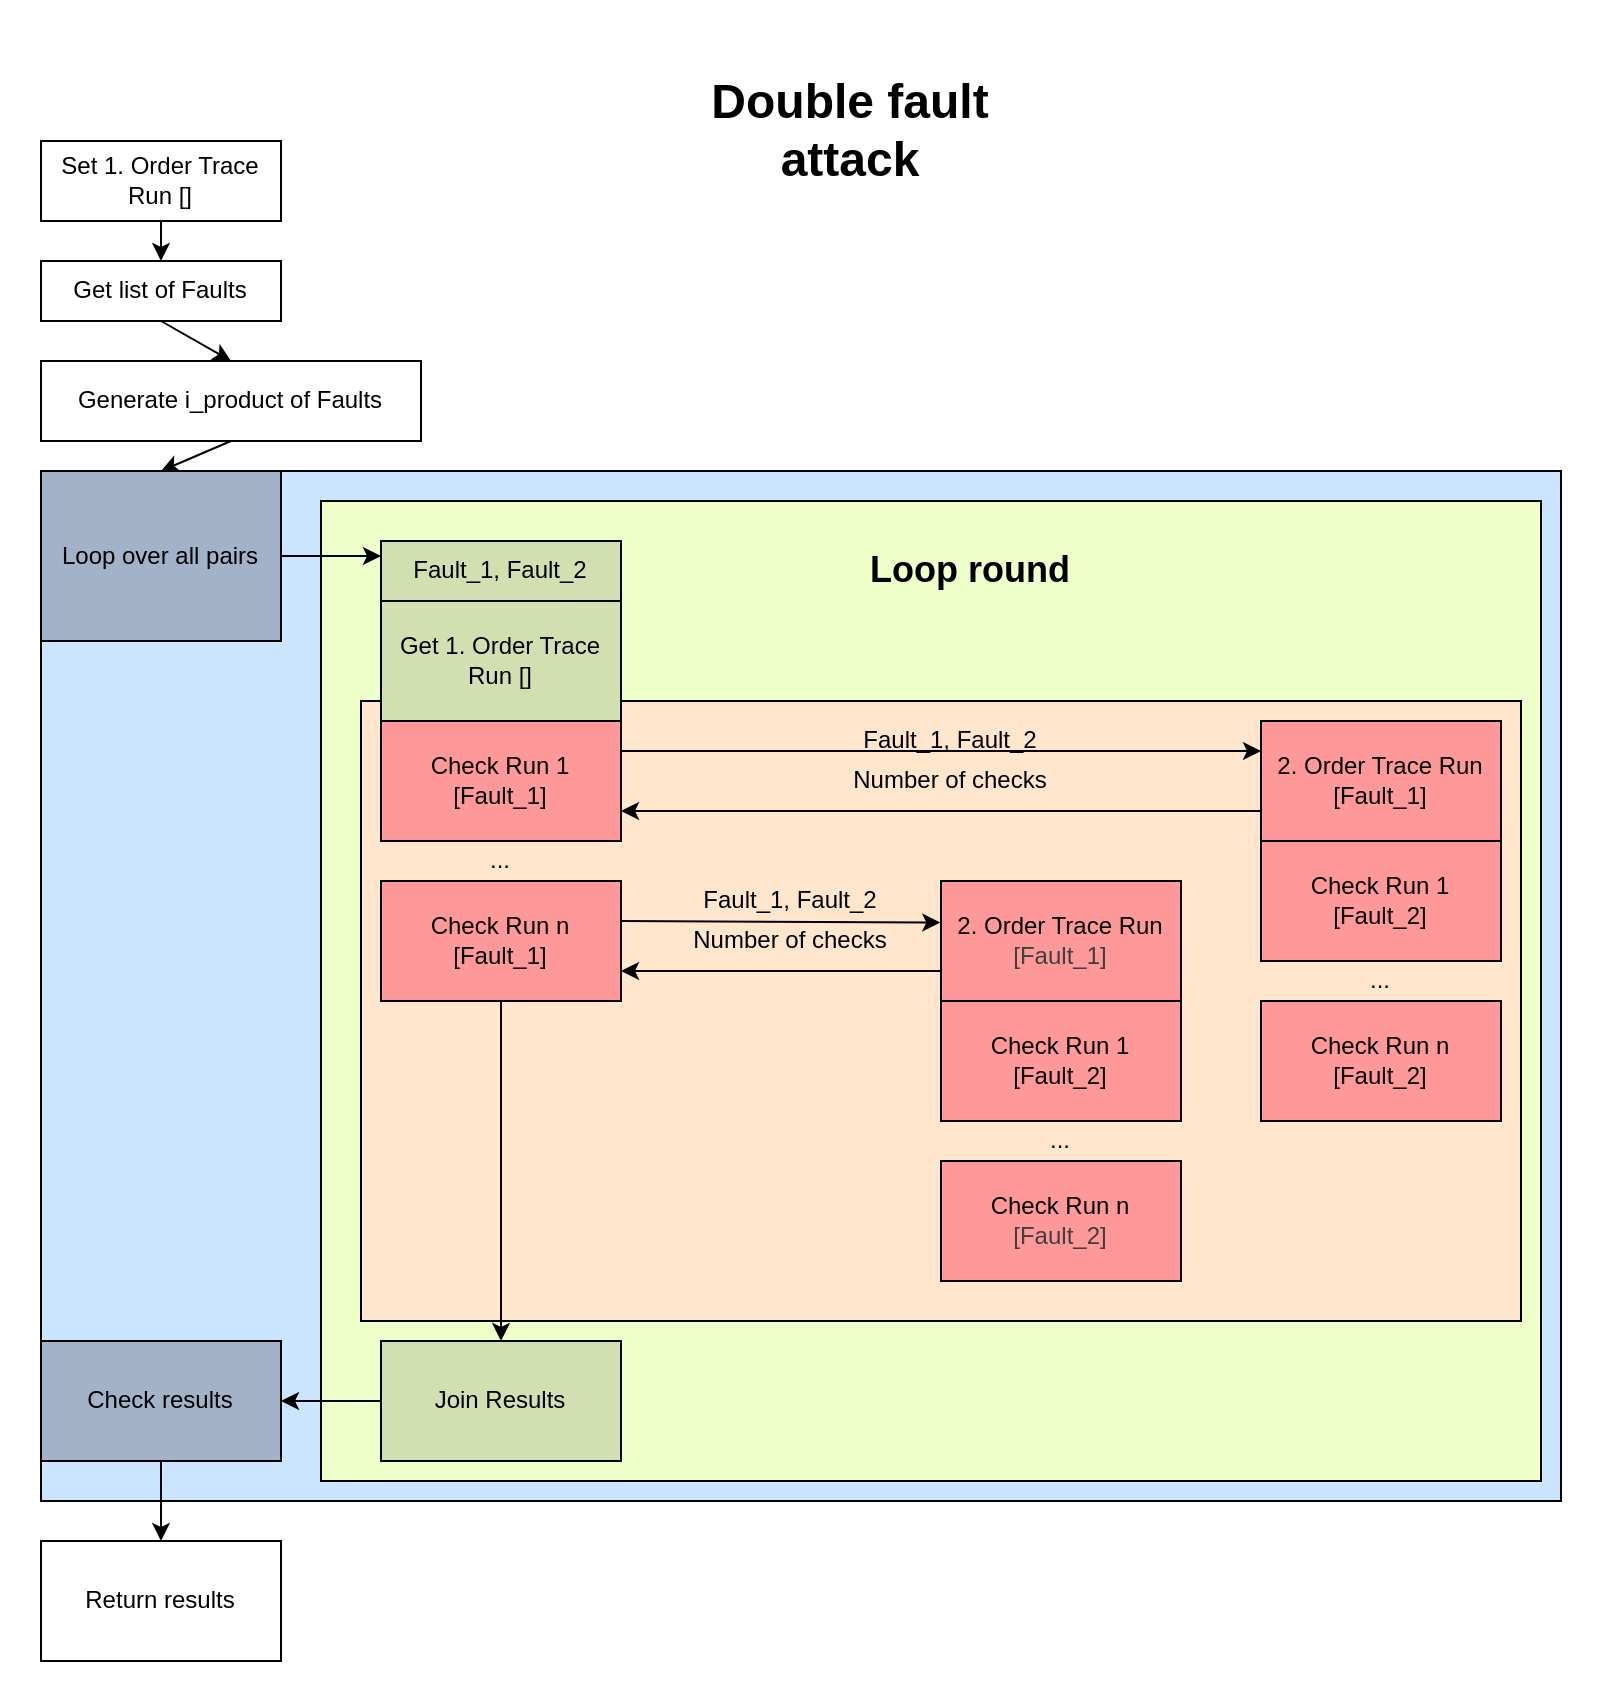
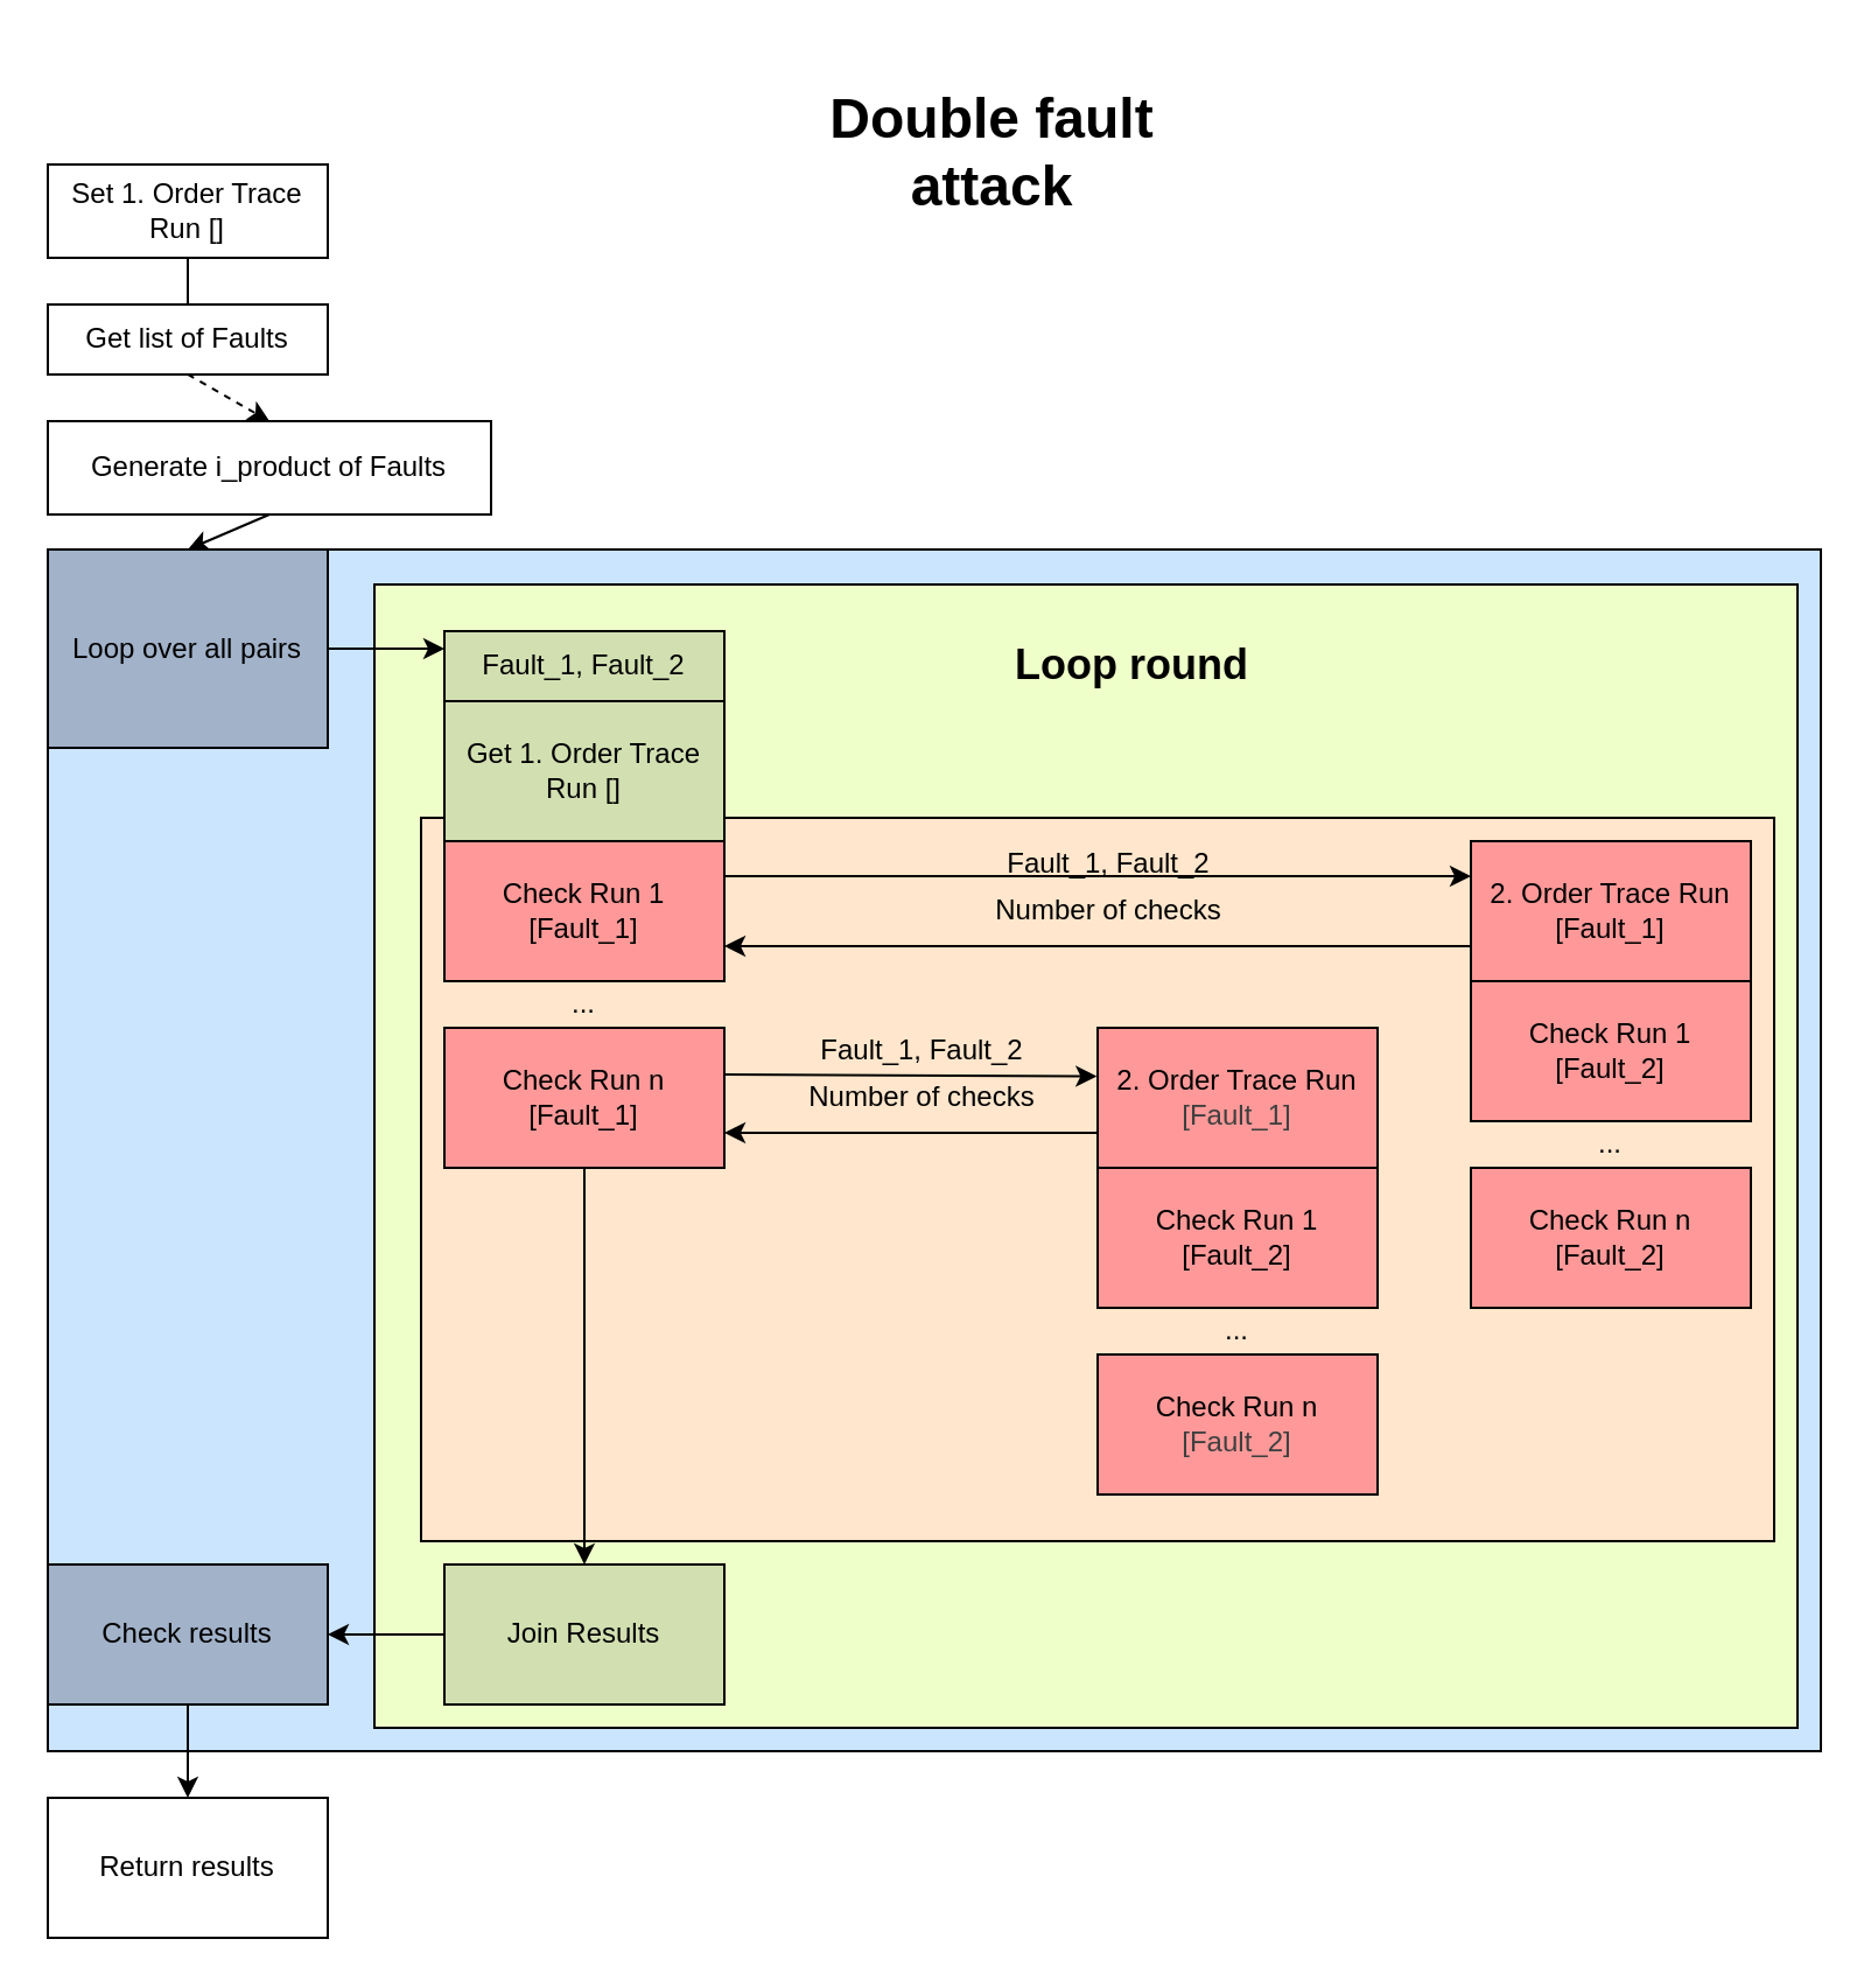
- <mxCell id="29" style="edgeStyle=none;html=1;exitX=0.5;exitY=1;exitDx=0;exitDy=0;entryX=0.5;entryY=0;entryDx=0;entryDy=0;" edge="1" parent="1" source="30" target="32"><mxGeometry relative="1" as="geometry" /></mxCell>
+ <mxCell id="29" style="edgeStyle=none;html=1;exitX=0.5;exitY=1;exitDx=0;exitDy=0;entryX=0.5;entryY=0;entryDx=0;entryDy=0;endArrow=none;" edge="1" parent="1" source="30" target="32"><mxGeometry relative="1" as="geometry" /></mxCell>
- <mxCell id="31" style="edgeStyle=none;html=1;exitX=0.5;exitY=1;exitDx=0;exitDy=0;entryX=0.5;entryY=0;entryDx=0;entryDy=0;" edge="1" parent="1" source="32" target="34"><mxGeometry relative="1" as="geometry" /></mxCell>
+ <mxCell id="31" style="edgeStyle=none;html=1;exitX=0.5;exitY=1;exitDx=0;exitDy=0;entryX=0.5;entryY=0;entryDx=0;entryDy=0;dashed=1;" edge="1" parent="1" source="32" target="34"><mxGeometry relative="1" as="geometry" /></mxCell>
